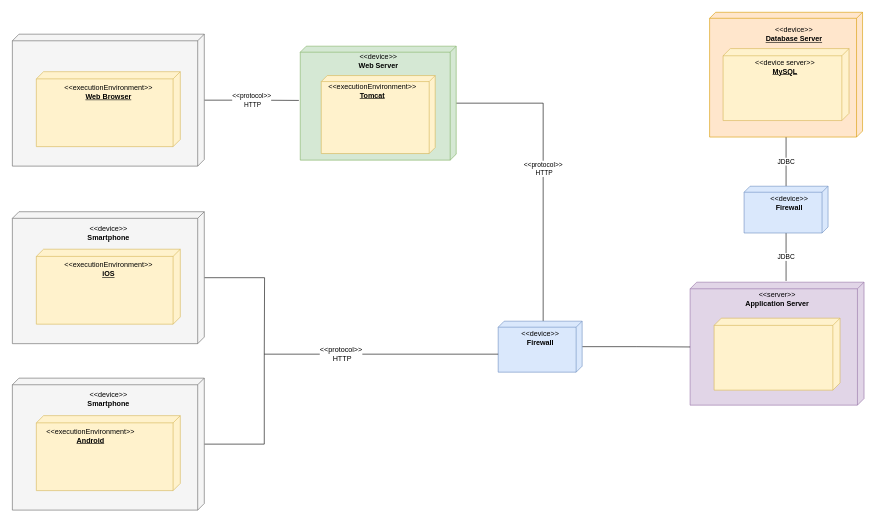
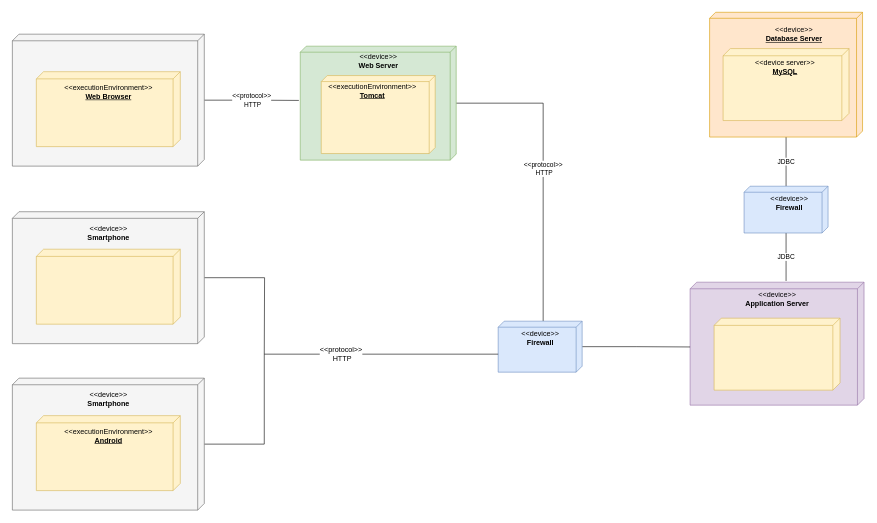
- <mxCell id="26" value="&amp;lt;&amp;lt;executionEnvironment&amp;gt;&amp;gt;&lt;br&gt;&lt;b&gt;&lt;u&gt;iOS&lt;/u&gt;&lt;/b&gt;" style="text;html=1;align=center;verticalAlign=middle;resizable=0;points=[];;autosize=1;" vertex="1" parent="1"><mxGeometry x="100" y="433.5" width="160" height="30" as="geometry" /></mxCell>
- <mxCell id="4" value="&amp;lt;&amp;lt;server&amp;gt;&amp;gt;&lt;br&gt;&lt;b&gt;Application Server&lt;/b&gt;" style="text;html=1;align=center;verticalAlign=middle;resizable=0;points=[];;autosize=1;" vertex="1" parent="1"><mxGeometry x="1235" y="483.5" width="120" height="30" as="geometry" /></mxCell>
+ <mxCell id="4" value="&amp;lt;&amp;lt;device&amp;gt;&amp;gt;&lt;br&gt;&lt;b&gt;Application Server&lt;/b&gt;" style="text;html=1;align=center;verticalAlign=middle;resizable=0;points=[];;autosize=1;" vertex="1" parent="1"><mxGeometry x="1235" y="483.5" width="120" height="30" as="geometry" /></mxCell>
- <mxCell id="32" value="&amp;lt;&amp;lt;executionEnvironment&amp;gt;&amp;gt;&lt;br&gt;&lt;b&gt;&lt;u&gt;Android&lt;/u&gt;&lt;/b&gt;" style="text;html=1;align=center;verticalAlign=middle;resizable=0;points=[];;autosize=1;" vertex="1" parent="1"><mxGeometry x="70" y="711" width="160" height="30" as="geometry" /></mxCell>
+ <mxCell id="32" value="&amp;lt;&amp;lt;executionEnvironment&amp;gt;&amp;gt;&lt;br&gt;&lt;b&gt;&lt;u&gt;Android&lt;/u&gt;&lt;/b&gt;" style="text;html=1;align=center;verticalAlign=middle;resizable=0;points=[];;autosize=1;" vertex="1" parent="1"><mxGeometry x="100" y="711" width="160" height="30" as="geometry" /></mxCell>
